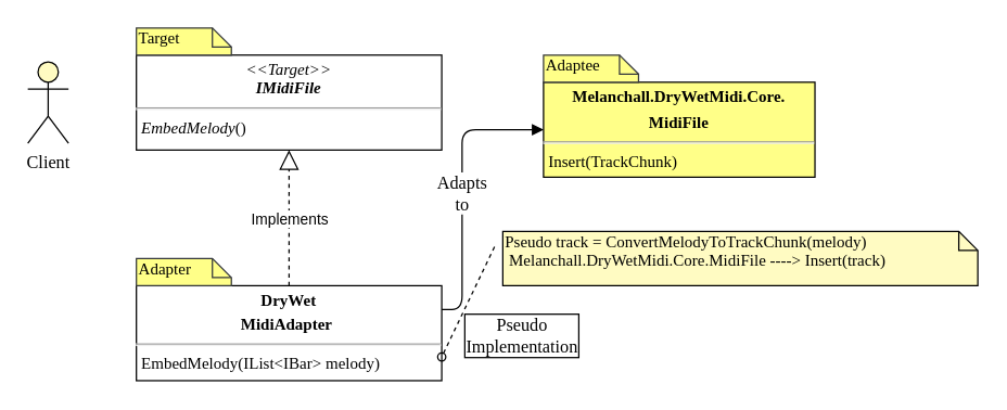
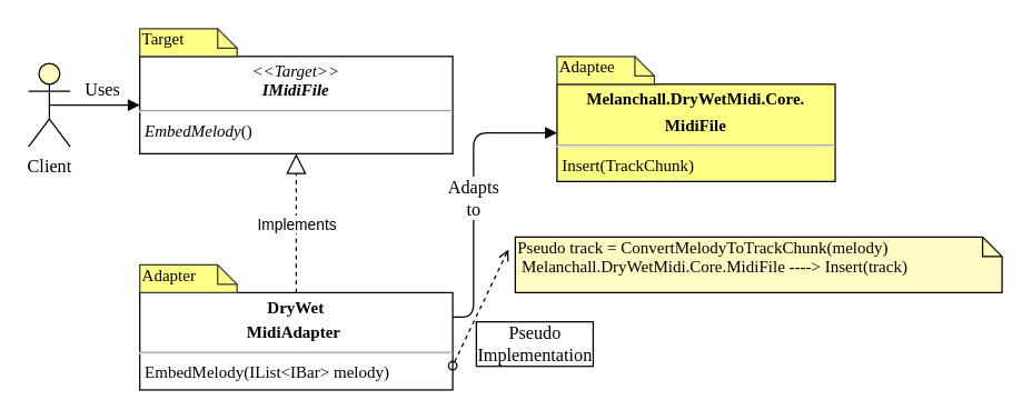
+ <mxCell id="15" value="Uses" style="endArrow=block;endFill=1;html=1;align=left;verticalAlign=top;fontFamily=Comic Sans MS;fontSize=13;entryX=0;entryY=0.5;entryDx=0;entryDy=0;exitX=0.5;exitY=0.5;exitDx=0;exitDy=0;exitPerimeter=0;" edge="1" parent="1" source="14" target="4"><mxGeometry x="-0.263" y="25" relative="1" as="geometry"><mxPoint x="290" y="120" as="sourcePoint" /><mxPoint x="450" y="120" as="targetPoint" /><mxPoint as="offset" /></mxGeometry></mxCell>
- <mxCell id="8" value="" style="endArrow=none;dashed=1;html=1;fontFamily=Comic Sans MS;exitX=1;exitY=0.75;exitDx=0;exitDy=0;entryX=-0.014;entryY=0.22;entryDx=0;entryDy=0;entryPerimeter=0;startArrow=oval;startFill=0;" edge="1" parent="1" source="3" target="7"><mxGeometry width="50" height="50" relative="1" as="geometry"><mxPoint x="410" y="150" as="sourcePoint" /><mxPoint x="460" y="100" as="targetPoint" /></mxGeometry></mxCell>
+ <mxCell id="8" value="" style="endArrow=open;dashed=1;html=1;fontFamily=Comic Sans MS;exitX=1;exitY=0.75;exitDx=0;exitDy=0;entryX=-0.014;entryY=0.22;entryDx=0;entryDy=0;entryPerimeter=0;startArrow=oval;startFill=0;" edge="1" parent="1" source="3" target="7"><mxGeometry width="50" height="50" relative="1" as="geometry"><mxPoint x="410" y="150" as="sourcePoint" /><mxPoint x="460" y="100" as="targetPoint" /></mxGeometry></mxCell>
